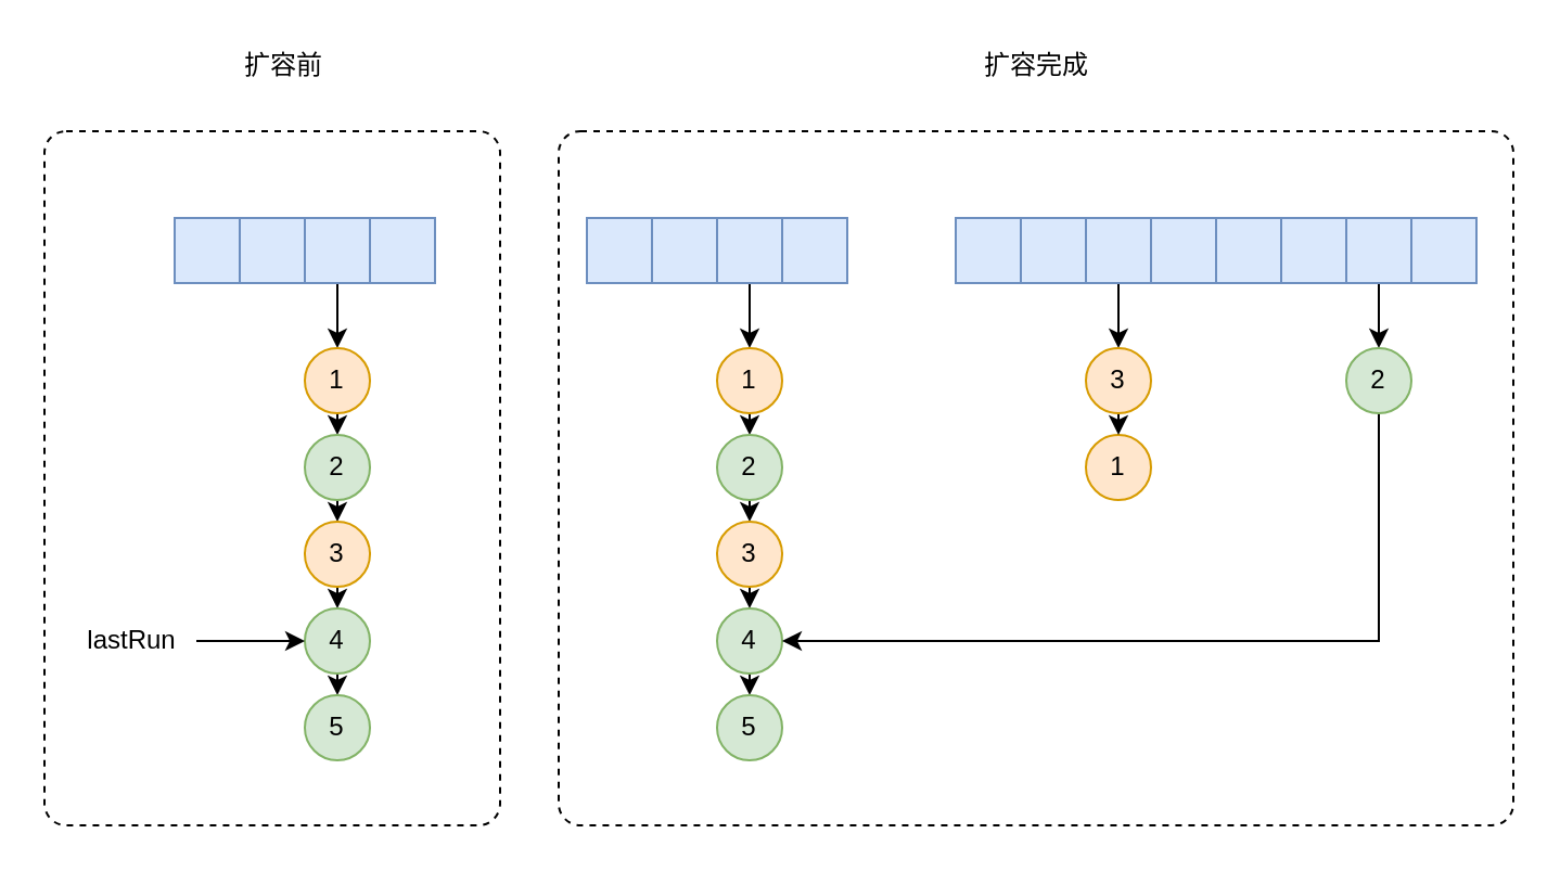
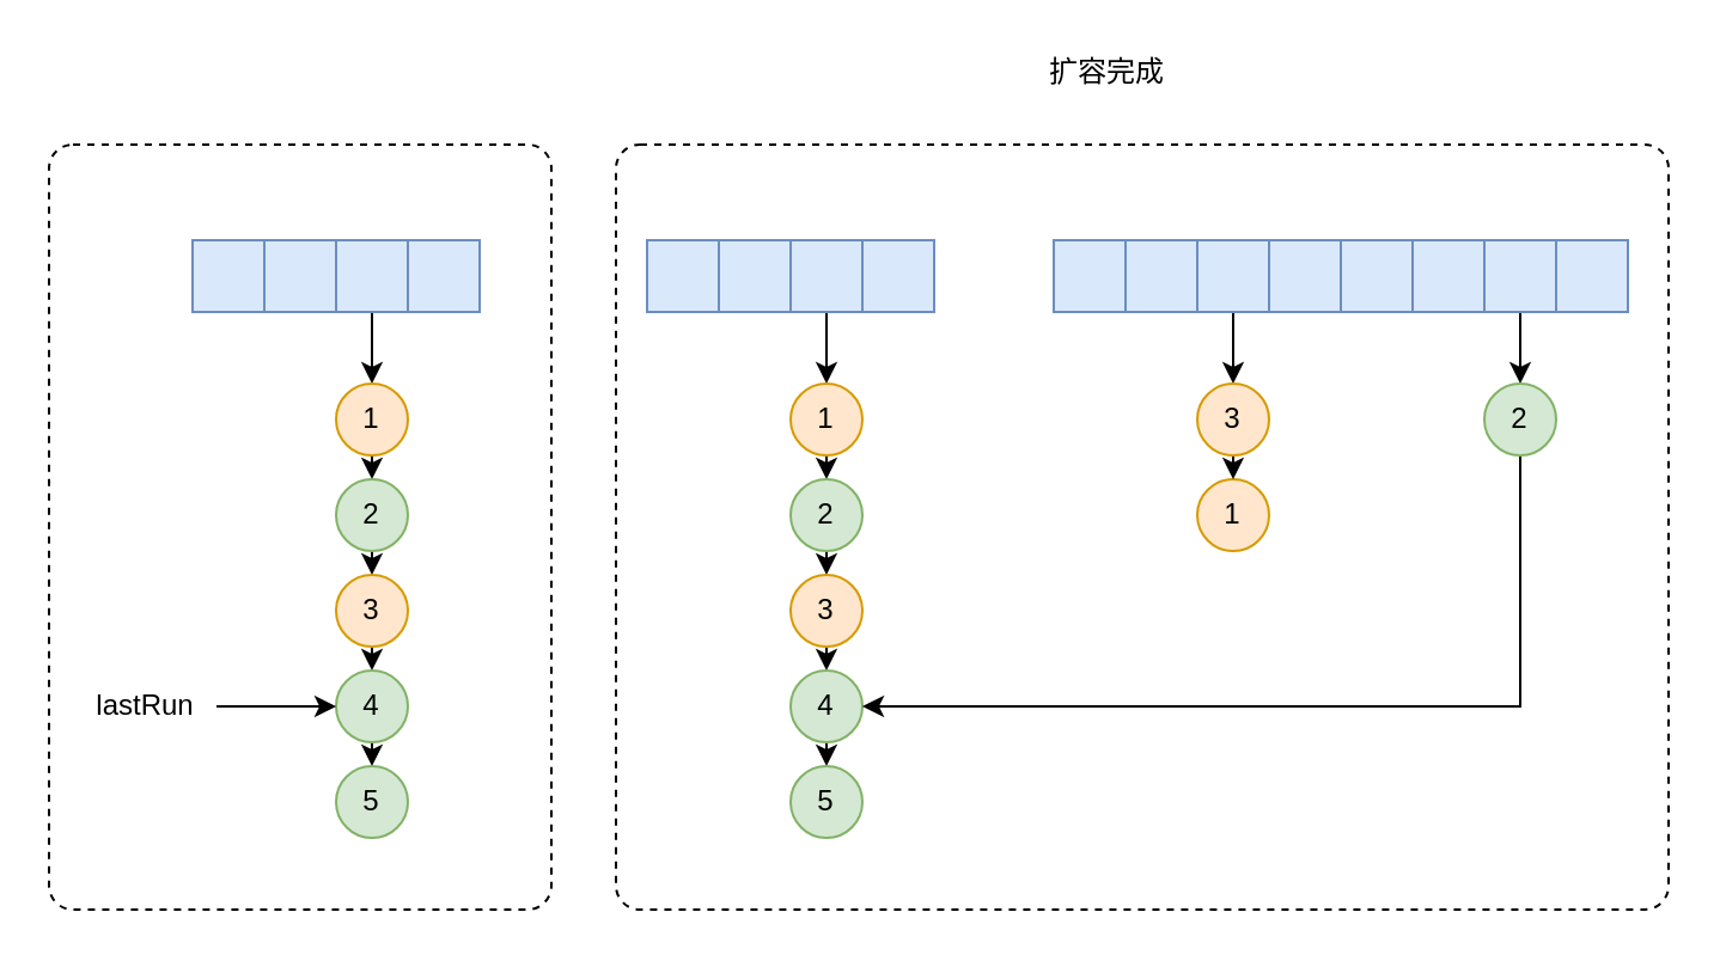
- <mxCell id="49" value="扩容前" style="text;html=1;align=center;verticalAlign=middle;resizable=0;points=[];autosize=1;strokeColor=none;fillColor=none;" vertex="1" parent="1"><mxGeometry x="105" y="20" width="50" height="20" as="geometry" /></mxCell>
- <mxCell id="50" value="扩容完成" style="text;html=1;align=center;verticalAlign=middle;resizable=0;points=[];autosize=1;strokeColor=none;fillColor=none;" vertex="1" parent="1"><mxGeometry x="447" y="20" width="60" height="20" as="geometry" /></mxCell>
+ <mxCell id="50" value="扩容完成" style="text;html=1;align=center;verticalAlign=middle;resizable=0;points=[];autosize=1;strokeColor=none;fillColor=none;" vertex="1" parent="1"><mxGeometry x="432" y="20" width="60" height="20" as="geometry" /></mxCell>
